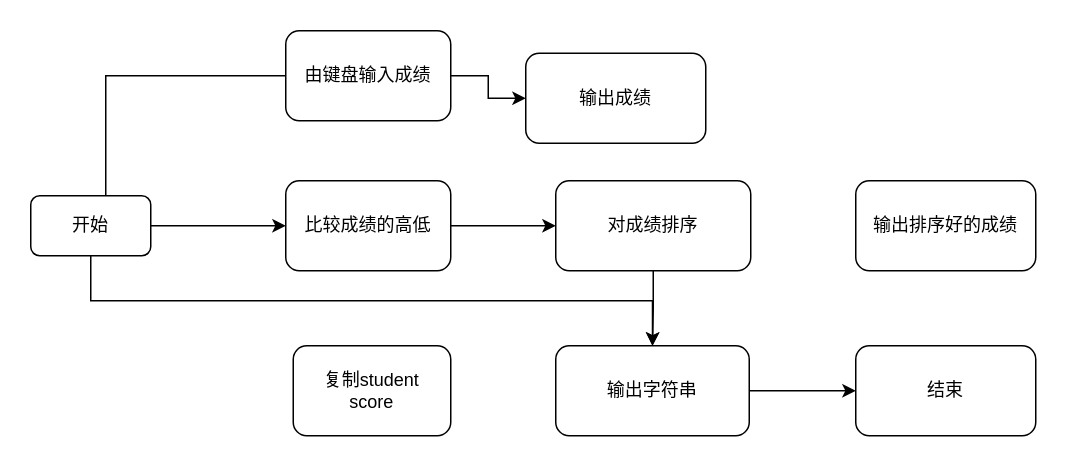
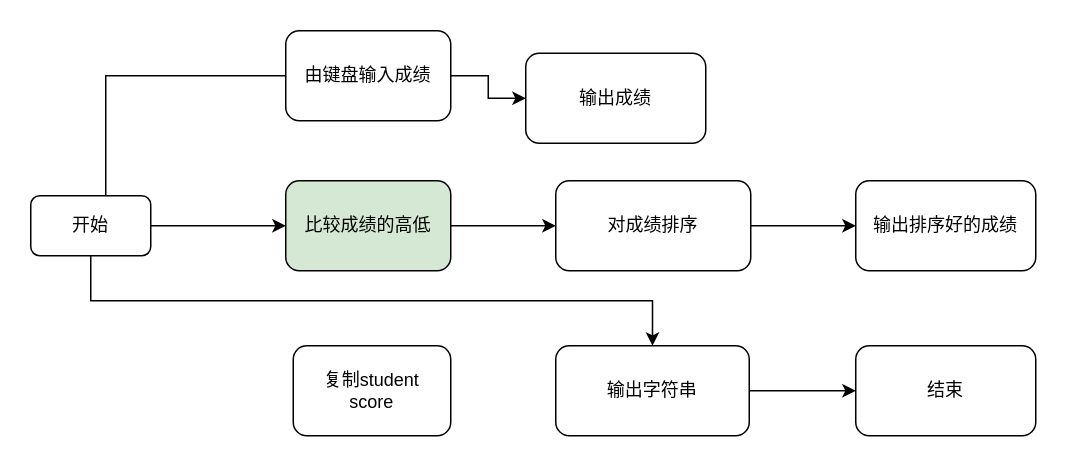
- <mxCell id="10" value="&lt;p class=&quot;MsoNormal&quot;&gt;&lt;span lang=&quot;EN-US&quot;&gt;比较成绩的高低&lt;/span&gt;&lt;span lang=&quot;EN-US&quot;&gt;&lt;/span&gt;&lt;/p&gt;" style="rounded=1;whiteSpace=wrap;html=1;" vertex="1" parent="1"><mxGeometry x="190" y="120" width="110" height="60" as="geometry" /></mxCell>
+ <mxCell id="10" value="&lt;p class=&quot;MsoNormal&quot;&gt;&lt;span lang=&quot;EN-US&quot;&gt;比较成绩的高低&lt;/span&gt;&lt;span lang=&quot;EN-US&quot;&gt;&lt;/span&gt;&lt;/p&gt;" style="rounded=1;whiteSpace=wrap;html=1;fillColor=#d5e8d4;" vertex="1" parent="1"><mxGeometry x="190" y="120" width="110" height="60" as="geometry" /></mxCell>
- <mxCell id="11" value="" style="edgeStyle=orthogonalEdgeStyle;rounded=0;orthogonalLoop=1;jettySize=auto;html=1;" edge="1" parent="1" source="12" target="16"><mxGeometry relative="1" as="geometry" /></mxCell>
+ <mxCell id="11" value="" style="edgeStyle=orthogonalEdgeStyle;rounded=0;orthogonalLoop=1;jettySize=auto;html=1;" edge="1" parent="1" source="12" target="13"><mxGeometry relative="1" as="geometry" /></mxCell>
